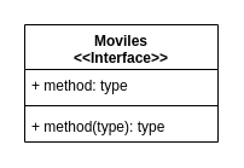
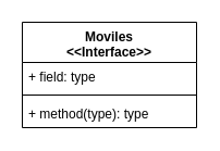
- <mxCell id="3" value="+ method: type" style="text;strokeColor=none;fillColor=none;align=left;verticalAlign=top;spacingLeft=4;spacingRight=4;overflow=hidden;rotatable=0;points=[[0,0.5],[1,0.5]];portConstraint=eastwest;" vertex="1" parent="2"><mxGeometry y="37" width="160" height="26" as="geometry" /></mxCell>
+ <mxCell id="3" value="+ field: type" style="text;strokeColor=none;fillColor=none;align=left;verticalAlign=top;spacingLeft=4;spacingRight=4;overflow=hidden;rotatable=0;points=[[0,0.5],[1,0.5]];portConstraint=eastwest;" vertex="1" parent="2"><mxGeometry y="37" width="160" height="26" as="geometry" /></mxCell>
